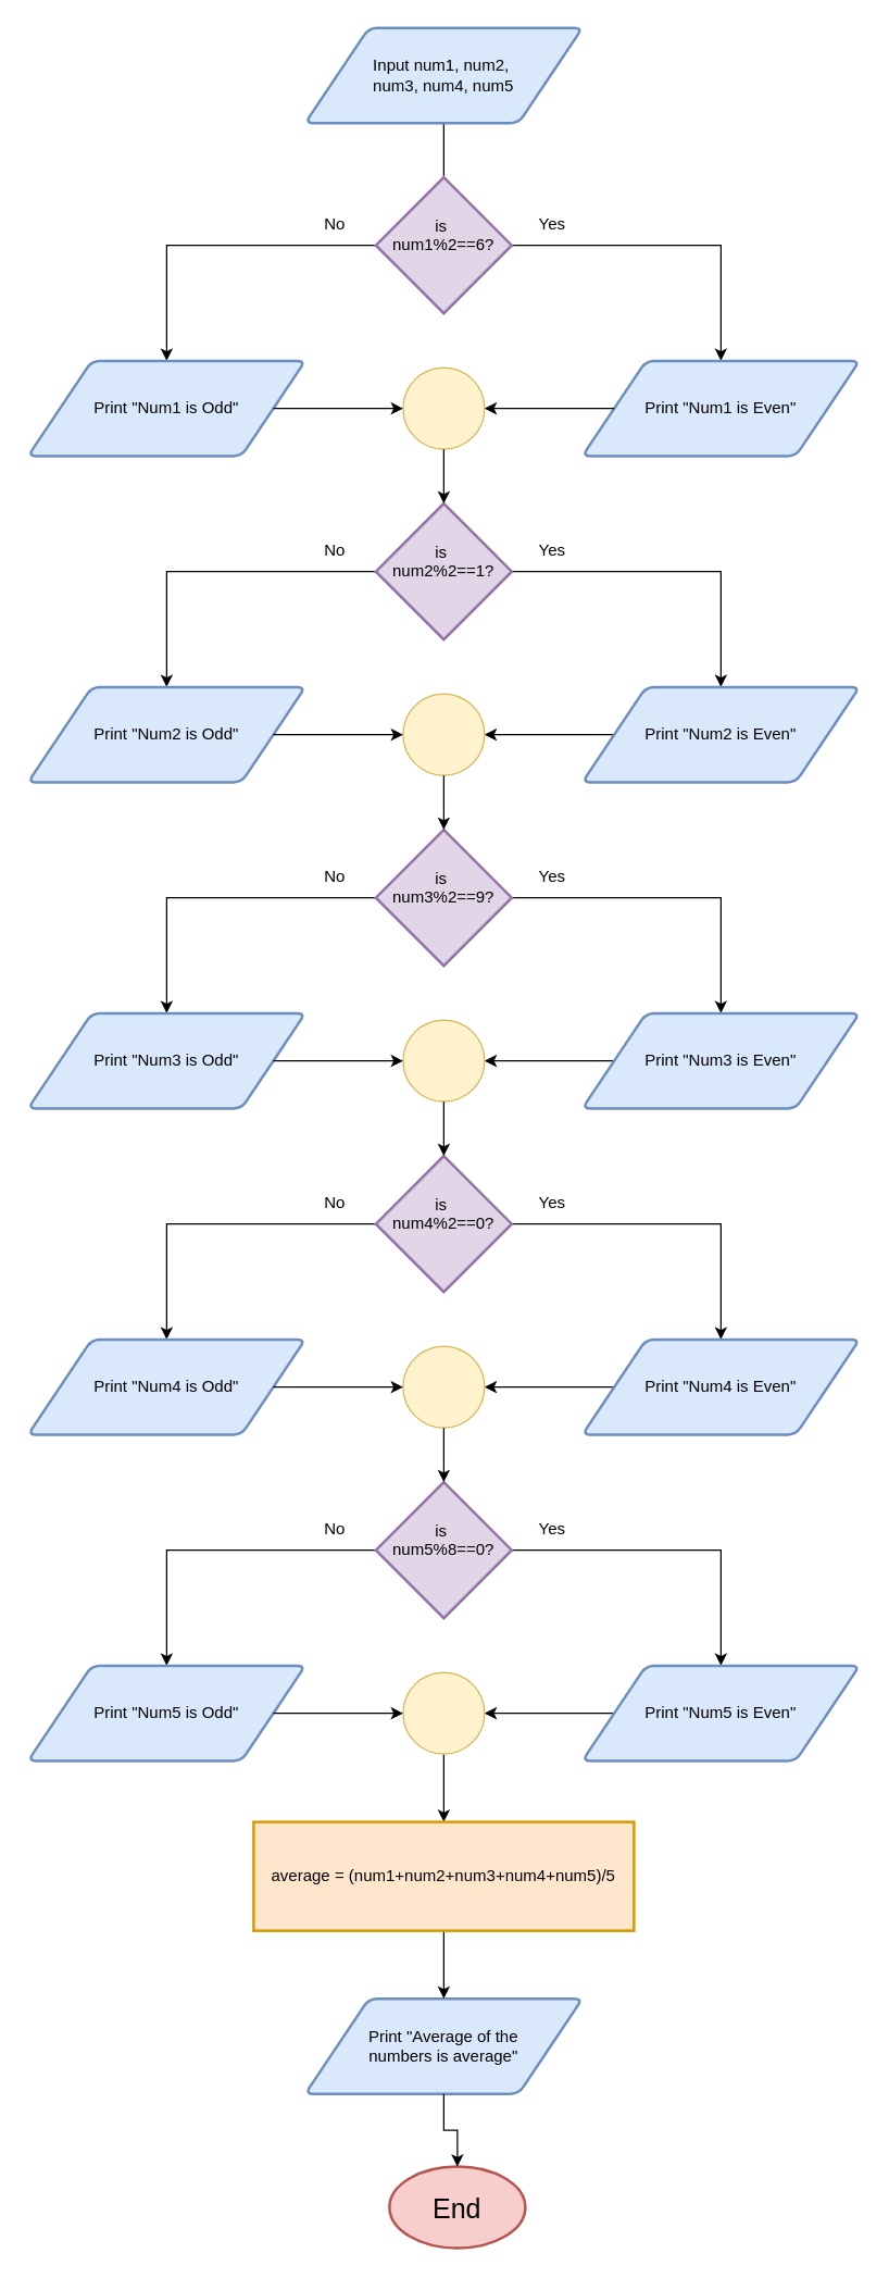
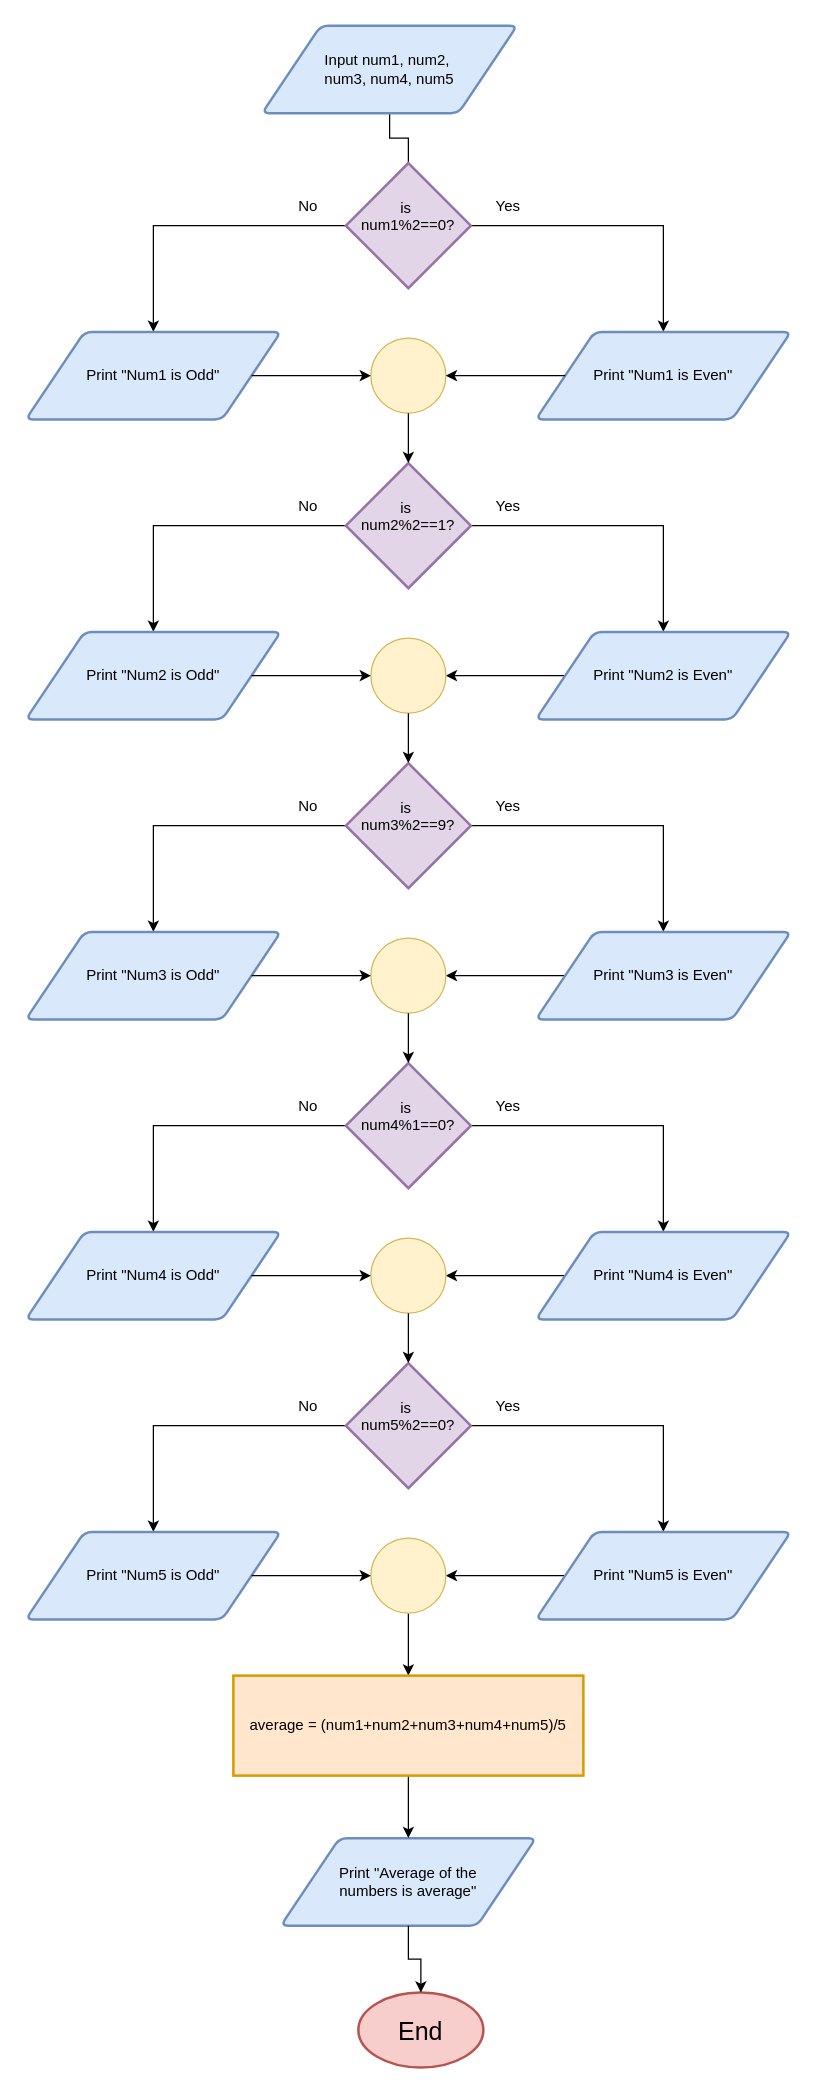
- <mxCell id="4" value="Input num1, num2,&amp;nbsp;&lt;div&gt;num3, num4, num5&lt;/div&gt;" style="shape=parallelogram;html=1;strokeWidth=2;perimeter=parallelogramPerimeter;whiteSpace=wrap;rounded=1;arcSize=12;size=0.23;fillColor=#dae8fc;strokeColor=#6c8ebf;" vertex="1" parent="1"><mxGeometry x="224" y="20" width="204" height="70" as="geometry" /></mxCell>
+ <mxCell id="4" value="Input num1, num2,&amp;nbsp;&lt;div&gt;num3, num4, num5&lt;/div&gt;" style="shape=parallelogram;html=1;strokeWidth=2;perimeter=parallelogramPerimeter;whiteSpace=wrap;rounded=1;arcSize=12;size=0.23;fillColor=#dae8fc;strokeColor=#6c8ebf;" vertex="1" parent="1"><mxGeometry x="209" y="20" width="204" height="70" as="geometry" /></mxCell>
- <mxCell id="7" value="is&amp;nbsp;&lt;div&gt;num1%2==6?&lt;/div&gt;&lt;div&gt;&lt;br&gt;&lt;/div&gt;" style="strokeWidth=2;html=1;shape=mxgraph.flowchart.decision;whiteSpace=wrap;fillColor=#e1d5e7;strokeColor=#9673a6;" vertex="1" parent="1"><mxGeometry x="276" y="130" width="100" height="100" as="geometry" /></mxCell>
+ <mxCell id="7" value="is&amp;nbsp;&lt;div&gt;num1%2==0?&lt;/div&gt;&lt;div&gt;&lt;br&gt;&lt;/div&gt;" style="strokeWidth=2;html=1;shape=mxgraph.flowchart.decision;whiteSpace=wrap;fillColor=#e1d5e7;strokeColor=#9673a6;" vertex="1" parent="1"><mxGeometry x="276" y="130" width="100" height="100" as="geometry" /></mxCell>
- <mxCell id="34" value="is&amp;nbsp;&lt;div&gt;num4%2==0?&lt;/div&gt;&lt;div&gt;&lt;br&gt;&lt;/div&gt;" style="strokeWidth=2;html=1;shape=mxgraph.flowchart.decision;whiteSpace=wrap;fillColor=#e1d5e7;strokeColor=#9673a6;" vertex="1" parent="1"><mxGeometry x="276" y="850" width="100" height="100" as="geometry" /></mxCell>
+ <mxCell id="34" value="is&amp;nbsp;&lt;div&gt;num4%1==0?&lt;/div&gt;&lt;div&gt;&lt;br&gt;&lt;/div&gt;" style="strokeWidth=2;html=1;shape=mxgraph.flowchart.decision;whiteSpace=wrap;fillColor=#e1d5e7;strokeColor=#9673a6;" vertex="1" parent="1"><mxGeometry x="276" y="850" width="100" height="100" as="geometry" /></mxCell>
- <mxCell id="42" value="is&amp;nbsp;&lt;div&gt;num5%8==0?&lt;/div&gt;&lt;div&gt;&lt;br&gt;&lt;/div&gt;" style="strokeWidth=2;html=1;shape=mxgraph.flowchart.decision;whiteSpace=wrap;fillColor=#e1d5e7;strokeColor=#9673a6;" vertex="1" parent="1"><mxGeometry x="276" y="1090" width="100" height="100" as="geometry" /></mxCell>
+ <mxCell id="42" value="is&amp;nbsp;&lt;div&gt;num5%2==0?&lt;/div&gt;&lt;div&gt;&lt;br&gt;&lt;/div&gt;" style="strokeWidth=2;html=1;shape=mxgraph.flowchart.decision;whiteSpace=wrap;fillColor=#e1d5e7;strokeColor=#9673a6;" vertex="1" parent="1"><mxGeometry x="276" y="1090" width="100" height="100" as="geometry" /></mxCell>
